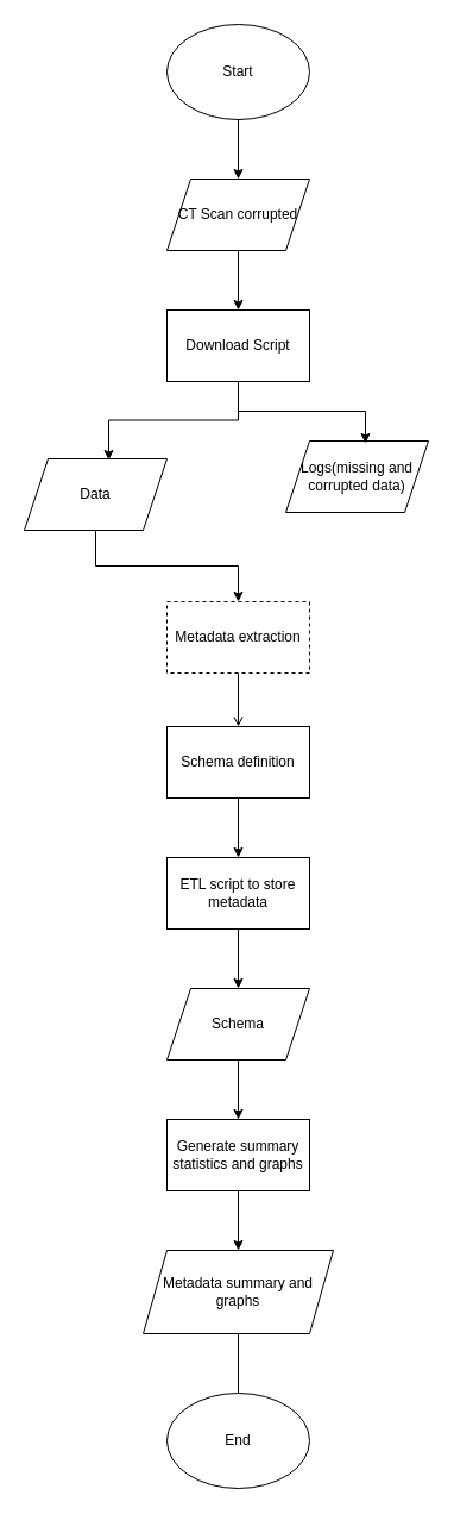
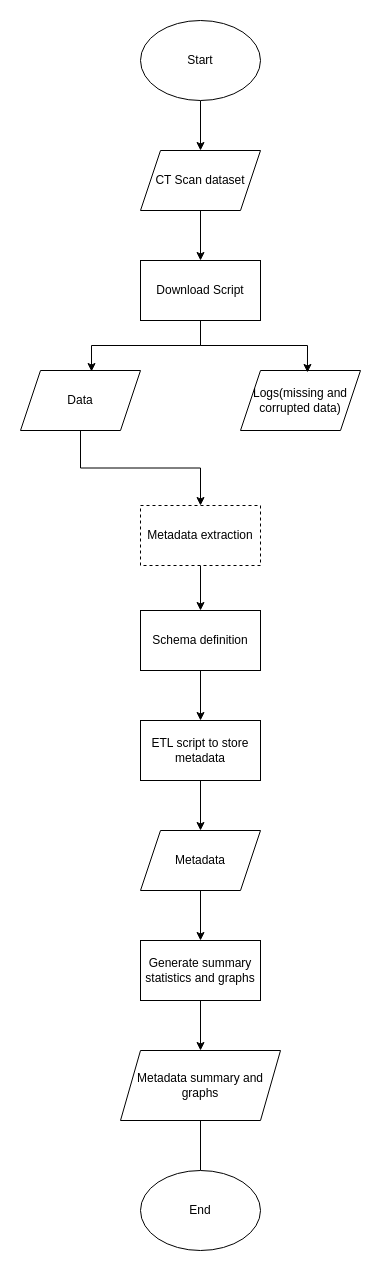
- <mxCell id="5" value="CT Scan corrupted" style="shape=parallelogram;perimeter=parallelogramPerimeter;whiteSpace=wrap;html=1;fixedSize=1;" vertex="1" parent="1"><mxGeometry x="140" y="150" width="120" height="60" as="geometry" /></mxCell>
+ <mxCell id="5" value="CT Scan dataset" style="shape=parallelogram;perimeter=parallelogramPerimeter;whiteSpace=wrap;html=1;fixedSize=1;" vertex="1" parent="1"><mxGeometry x="140" y="150" width="120" height="60" as="geometry" /></mxCell>
- <mxCell id="8" value="Data" style="shape=parallelogram;perimeter=parallelogramPerimeter;whiteSpace=wrap;html=1;fixedSize=1;" vertex="1" parent="1"><mxGeometry x="20" y="385" width="120" height="60" as="geometry" /></mxCell>
+ <mxCell id="8" value="Data" style="shape=parallelogram;perimeter=parallelogramPerimeter;whiteSpace=wrap;html=1;fixedSize=1;" vertex="1" parent="1"><mxGeometry x="20" y="370" width="120" height="60" as="geometry" /></mxCell>
- <mxCell id="12" style="edgeStyle=orthogonalEdgeStyle;rounded=0;orthogonalLoop=1;jettySize=auto;html=1;exitX=0.5;exitY=1;exitDx=0;exitDy=0;entryX=0.5;entryY=0;entryDx=0;entryDy=0;endArrow=open;" edge="1" parent="1" source="13" target="15"><mxGeometry relative="1" as="geometry" /></mxCell>
+ <mxCell id="12" style="edgeStyle=orthogonalEdgeStyle;rounded=0;orthogonalLoop=1;jettySize=auto;html=1;exitX=0.5;exitY=1;exitDx=0;exitDy=0;entryX=0.5;entryY=0;entryDx=0;entryDy=0;" edge="1" parent="1" source="13" target="15"><mxGeometry relative="1" as="geometry" /></mxCell>
- <mxCell id="19" value="Schema" style="shape=parallelogram;perimeter=parallelogramPerimeter;whiteSpace=wrap;html=1;fixedSize=1;" vertex="1" parent="1"><mxGeometry x="140" y="830" width="120" height="60" as="geometry" /></mxCell>
+ <mxCell id="19" value="Metadata" style="shape=parallelogram;perimeter=parallelogramPerimeter;whiteSpace=wrap;html=1;fixedSize=1;" vertex="1" parent="1"><mxGeometry x="140" y="830" width="120" height="60" as="geometry" /></mxCell>
